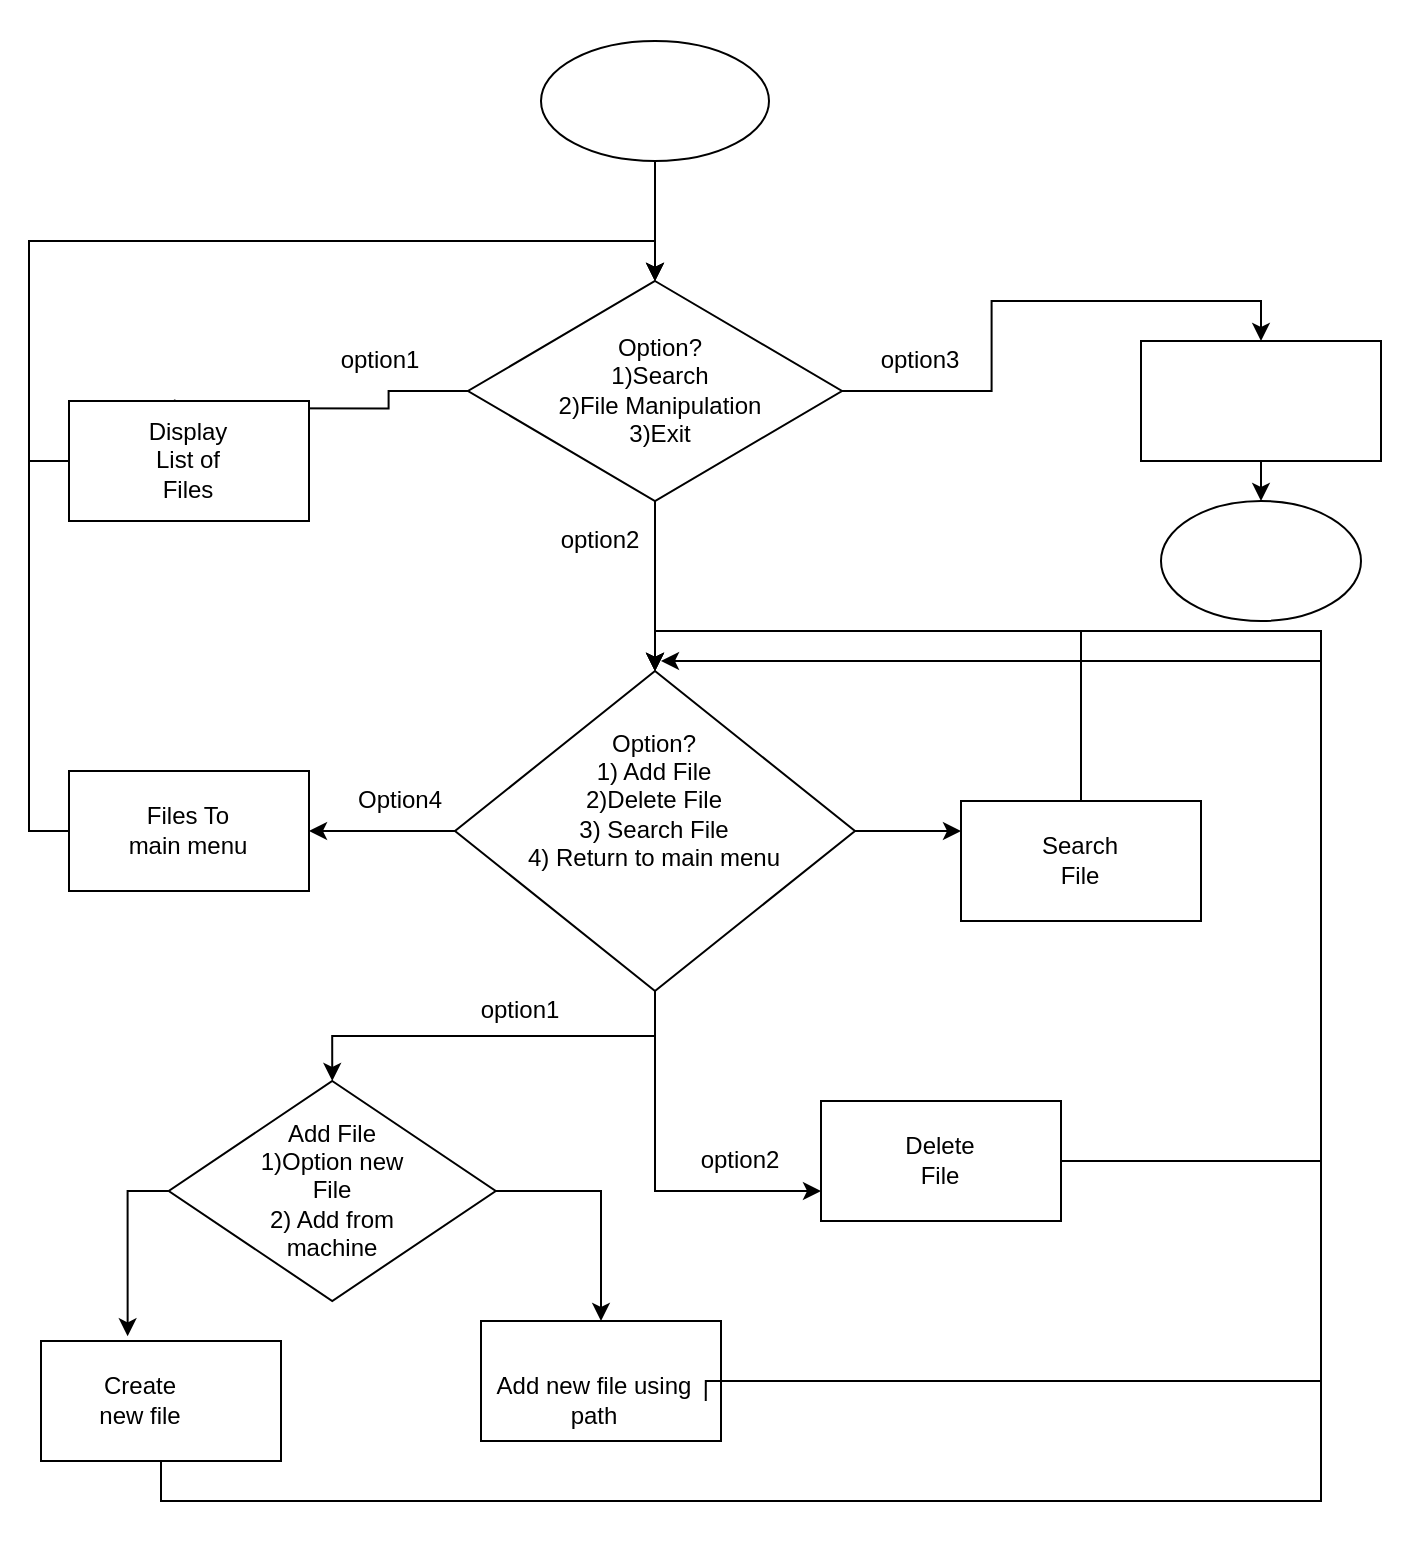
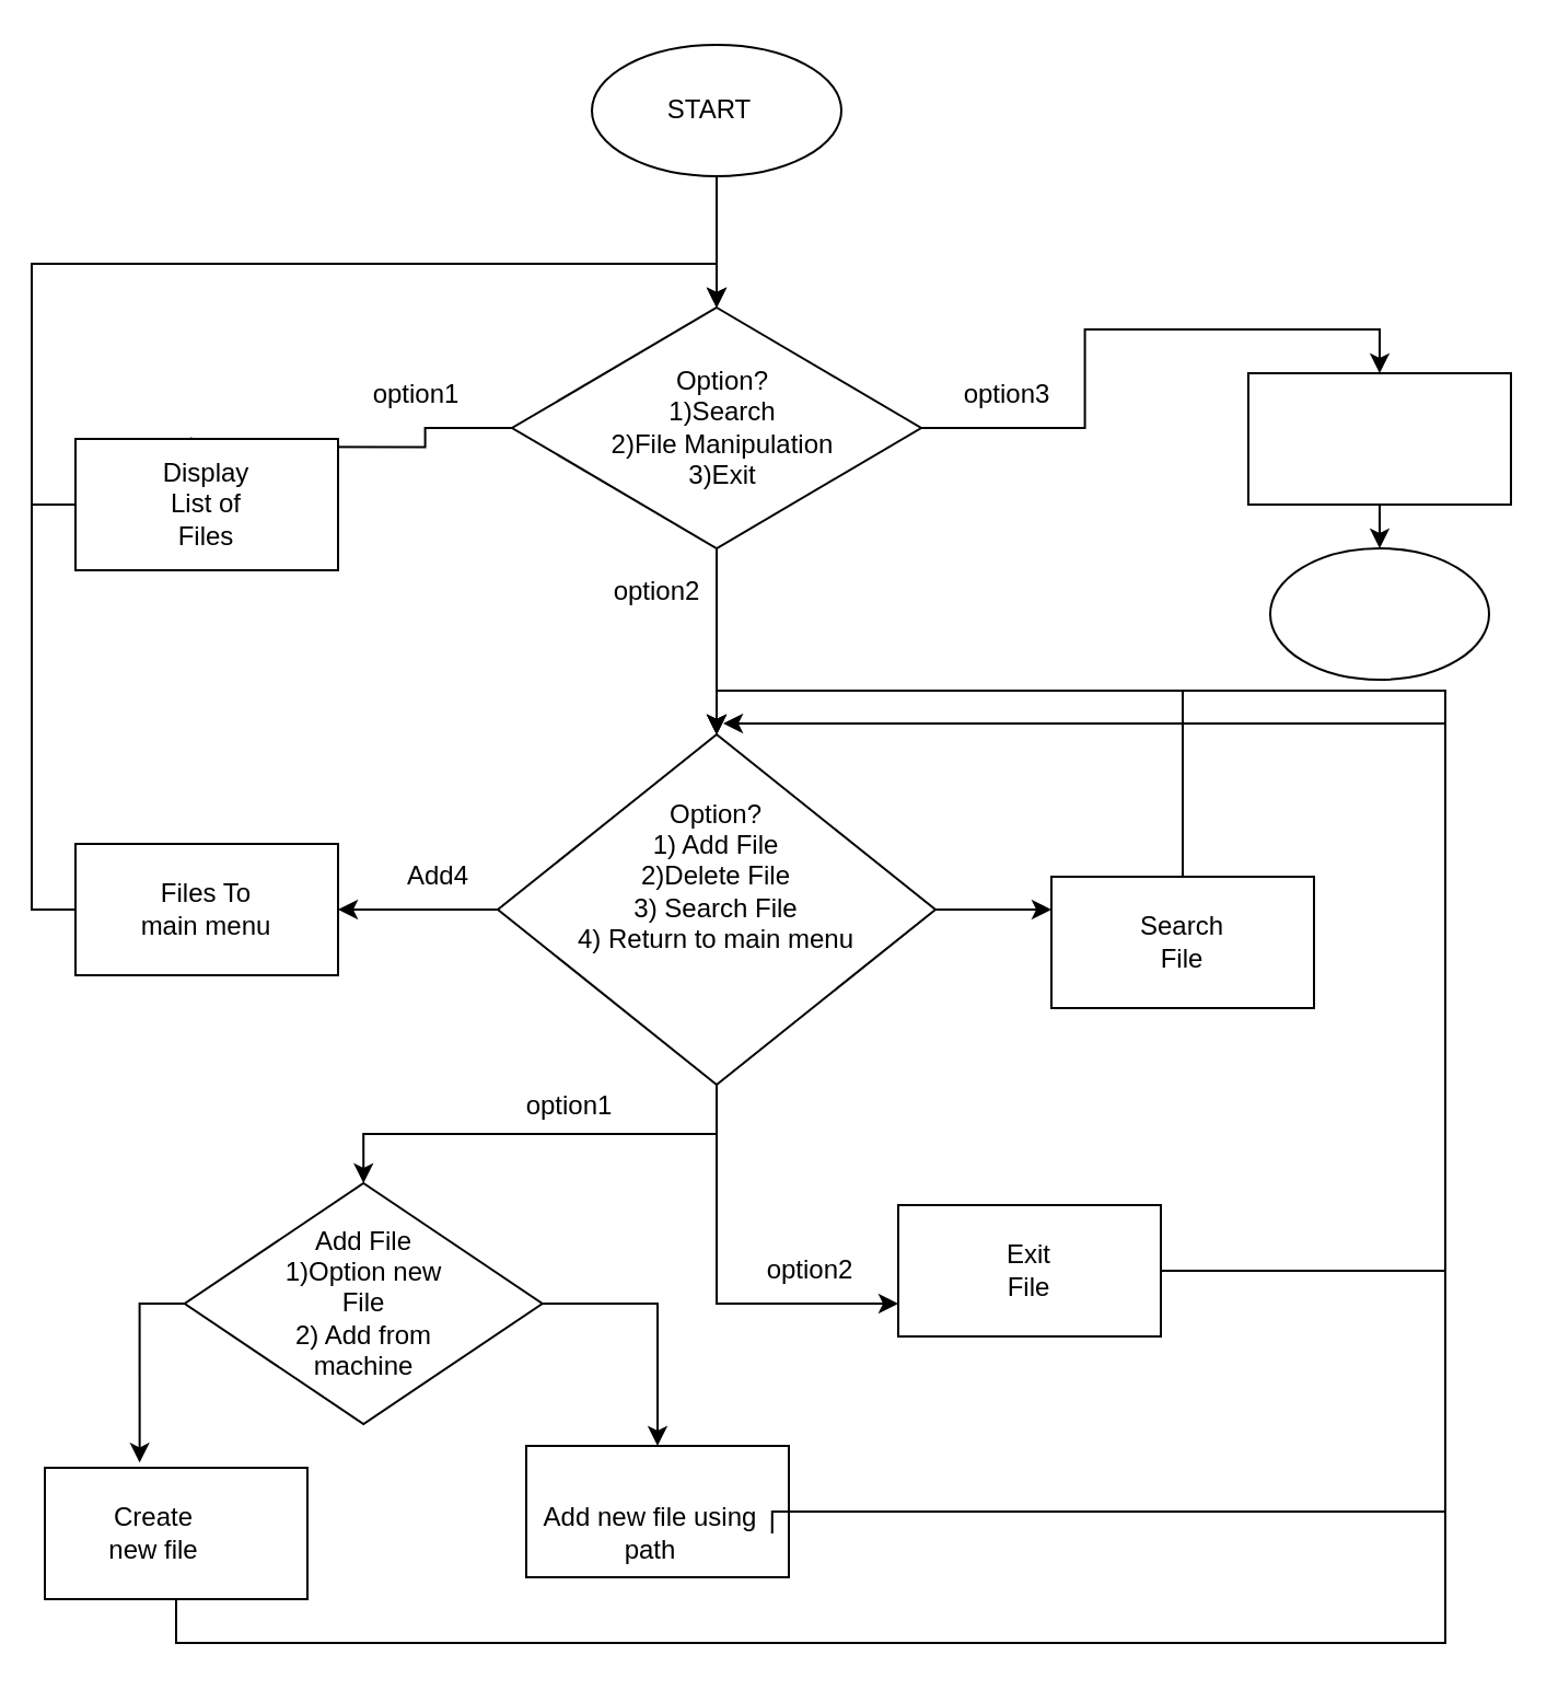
+ <mxCell id="4" value="START" style="text;html=1;strokeColor=none;fillColor=none;align=center;verticalAlign=middle;whiteSpace=wrap;rounded=0;" vertex="1" parent="1"><mxGeometry x="304" y="40" width="40" height="20" as="geometry" /></mxCell>
- <mxCell id="33" value="Option4" style="text;html=1;strokeColor=none;fillColor=none;align=center;verticalAlign=middle;whiteSpace=wrap;rounded=0;" vertex="1" parent="1"><mxGeometry x="180" y="390" width="40" height="20" as="geometry" /></mxCell>
+ <mxCell id="33" value="Add4" style="text;html=1;strokeColor=none;fillColor=none;align=center;verticalAlign=middle;whiteSpace=wrap;rounded=0;" vertex="1" parent="1"><mxGeometry x="180" y="390" width="40" height="20" as="geometry" /></mxCell>
- <mxCell id="31" value="Delete File" style="text;html=1;strokeColor=none;fillColor=none;align=center;verticalAlign=middle;whiteSpace=wrap;rounded=0;" vertex="1" parent="1"><mxGeometry x="450" y="570" width="40" height="20" as="geometry" /></mxCell>
+ <mxCell id="31" value="Exit File" style="text;html=1;strokeColor=none;fillColor=none;align=center;verticalAlign=middle;whiteSpace=wrap;rounded=0;" vertex="1" parent="1"><mxGeometry x="450" y="570" width="40" height="20" as="geometry" /></mxCell>
